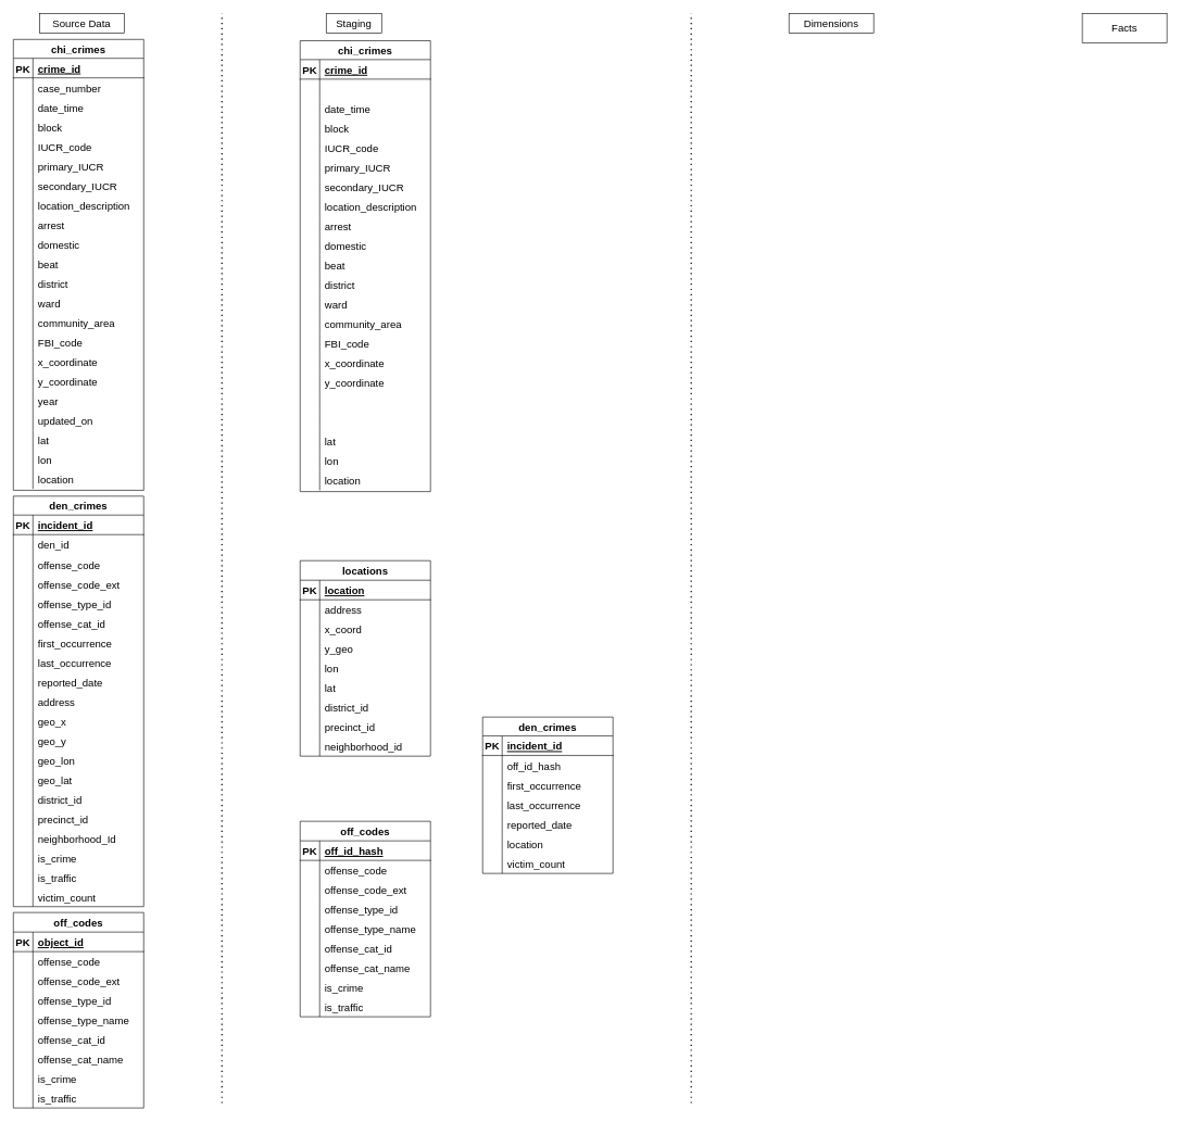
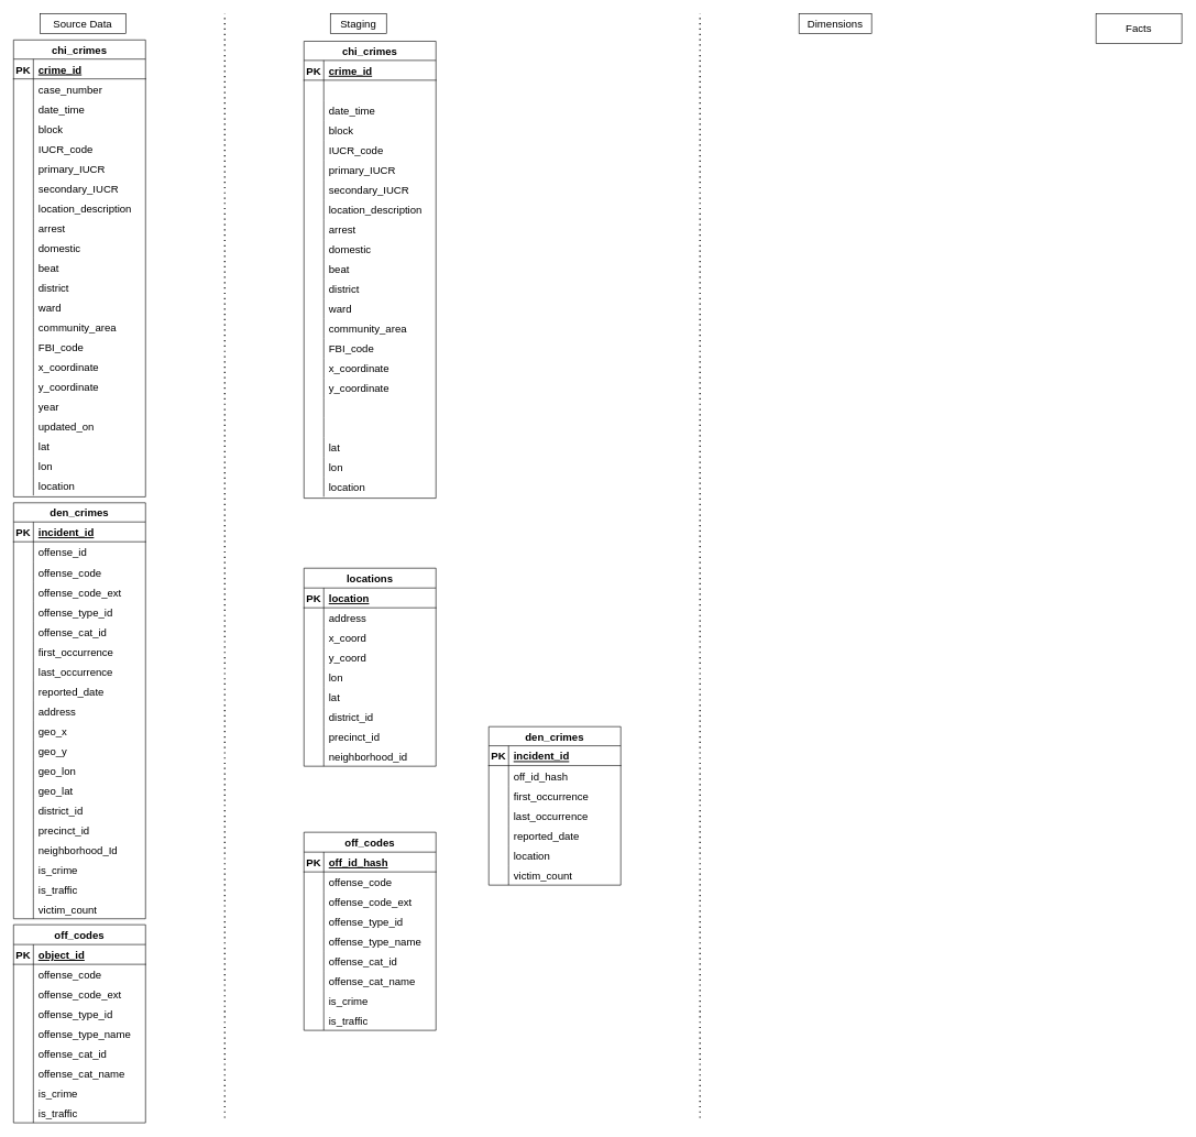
- <mxCell id="71" value="Dimensions" style="rounded=0;whiteSpace=wrap;html=1;fontSize=16;" vertex="1" parent="1"><mxGeometry x="1210" width="130" height="30" as="geometry" y="20" /></mxCell>
+ <mxCell id="71" value="Dimensions" style="rounded=0;whiteSpace=wrap;html=1;fontSize=16;" vertex="1" parent="1"><mxGeometry x="1210" y="20" width="110" height="30" as="geometry" /></mxCell>
- <mxCell id="79" value="den_id" style="shape=partialRectangle;connectable=0;fillColor=none;top=0;left=0;bottom=0;right=0;align=left;spacingLeft=6;overflow=hidden;fontSize=16;" vertex="1" parent="77"><mxGeometry x="30" width="170" height="31" as="geometry"><mxRectangle width="170" height="31" as="alternateBounds" /></mxGeometry></mxCell>
+ <mxCell id="79" value="offense_id" style="shape=partialRectangle;connectable=0;fillColor=none;top=0;left=0;bottom=0;right=0;align=left;spacingLeft=6;overflow=hidden;fontSize=16;" vertex="1" parent="77"><mxGeometry x="30" width="170" height="31" as="geometry"><mxRectangle width="170" height="31" as="alternateBounds" /></mxGeometry></mxCell>
- <mxCell id="226" value="y_geo" style="shape=partialRectangle;connectable=0;fillColor=none;top=0;left=0;bottom=0;right=0;align=left;spacingLeft=6;overflow=hidden;fontSize=16;" vertex="1" parent="224"><mxGeometry x="30" width="170" height="30" as="geometry"><mxRectangle width="170" height="30" as="alternateBounds" /></mxGeometry></mxCell>
+ <mxCell id="226" value="y_coord" style="shape=partialRectangle;connectable=0;fillColor=none;top=0;left=0;bottom=0;right=0;align=left;spacingLeft=6;overflow=hidden;fontSize=16;" vertex="1" parent="224"><mxGeometry x="30" width="170" height="30" as="geometry"><mxRectangle width="170" height="30" as="alternateBounds" /></mxGeometry></mxCell>
